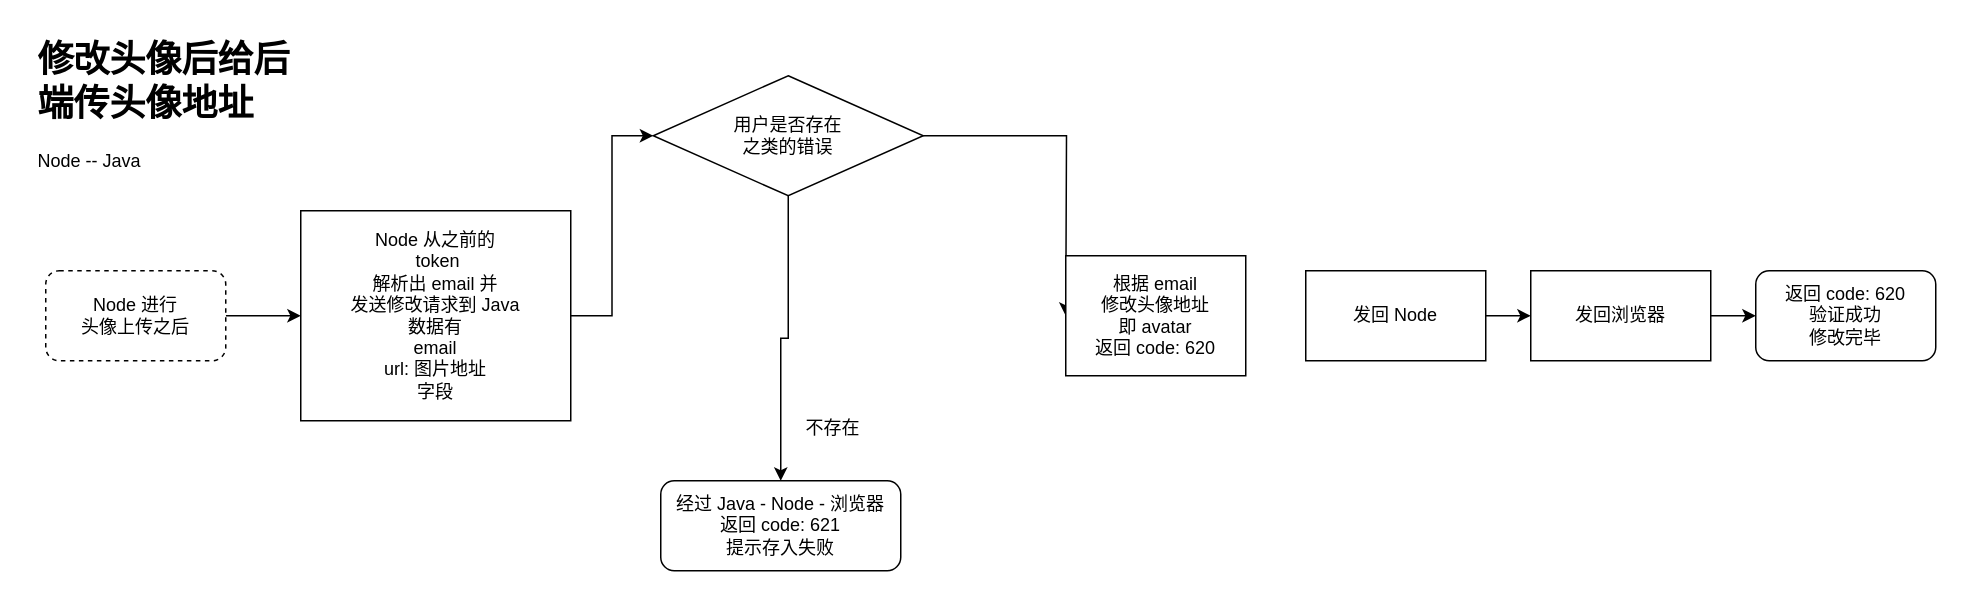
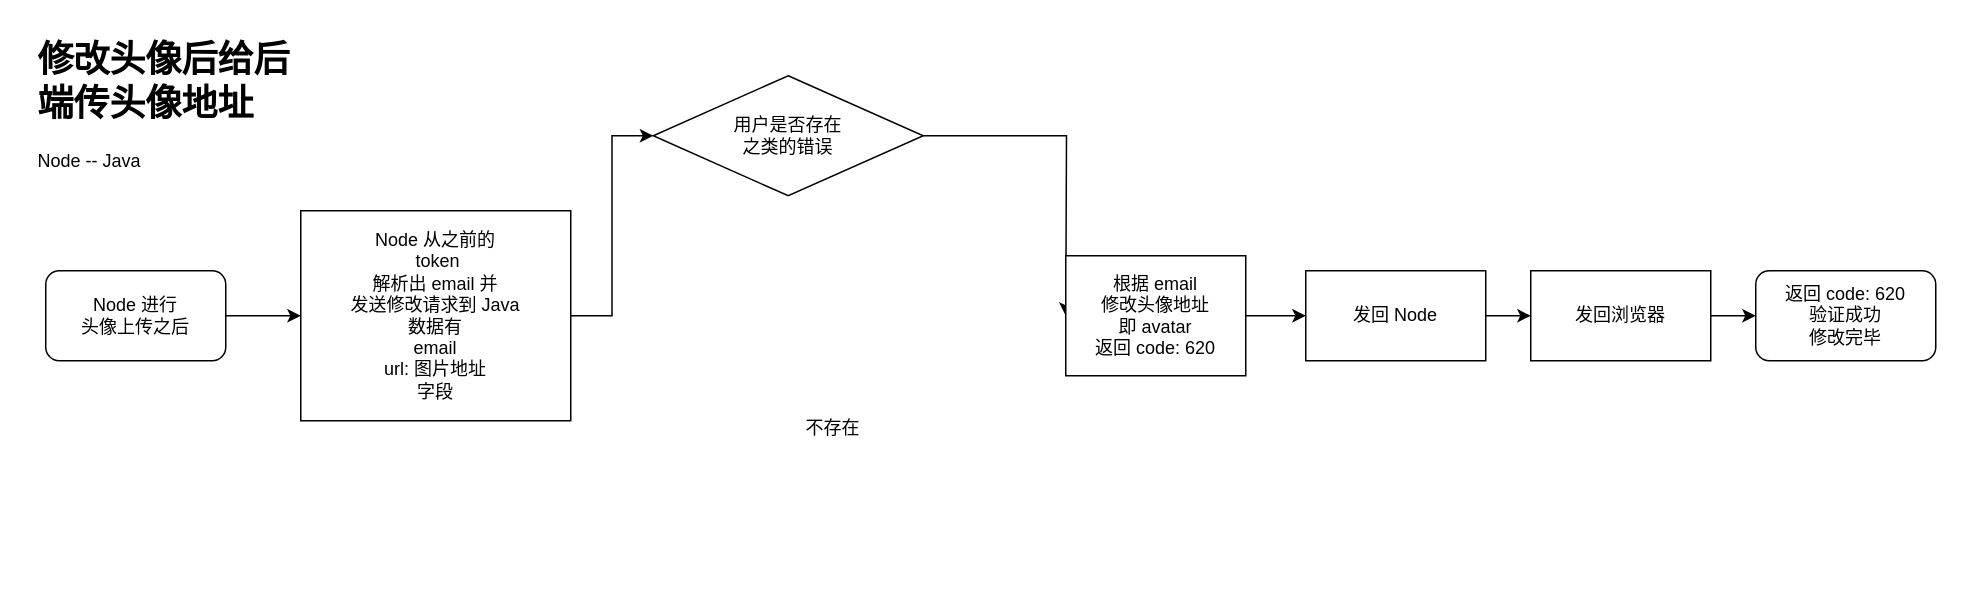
- <mxCell id="4" value="Node 进行&lt;br&gt;头像上传之后" style="rounded=1;whiteSpace=wrap;html=1;dashed=1;" parent="1" vertex="1"><mxGeometry x="30" y="180" width="120" height="60" as="geometry" /></mxCell>
+ <mxCell id="4" value="Node 进行&lt;br&gt;头像上传之后" style="rounded=1;whiteSpace=wrap;html=1;" parent="1" vertex="1"><mxGeometry x="30" y="180" width="120" height="60" as="geometry" /></mxCell>
+ <mxCell id="12" style="edgeStyle=orthogonalEdgeStyle;rounded=0;orthogonalLoop=1;jettySize=auto;html=1;entryX=0;entryY=0.5;entryDx=0;entryDy=0;" parent="1" source="13" target="15" edge="1"><mxGeometry relative="1" as="geometry" /></mxCell>
- <mxCell id="7" style="edgeStyle=orthogonalEdgeStyle;rounded=0;orthogonalLoop=1;jettySize=auto;html=1;entryX=0.5;entryY=0;entryDx=0;entryDy=0;" parent="1" source="9" target="11" edge="1"><mxGeometry relative="1" as="geometry"><mxPoint x="1040" y="330" as="targetPoint" /><Array as="points" /></mxGeometry></mxCell>
- <mxCell id="11" value="经过 Java - Node - 浏览器&lt;br&gt;返回 code: 621&lt;br&gt;提示存入失败" style="rounded=1;whiteSpace=wrap;html=1;" parent="1" vertex="1"><mxGeometry x="440" y="320" width="160" height="60" as="geometry" /></mxCell>
